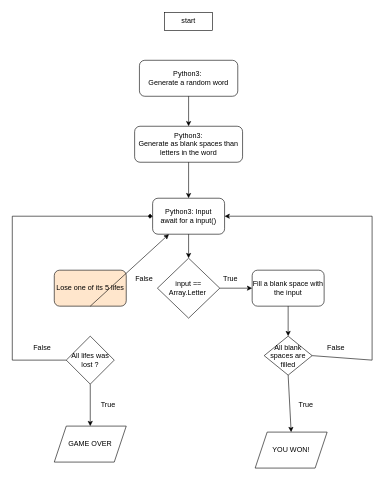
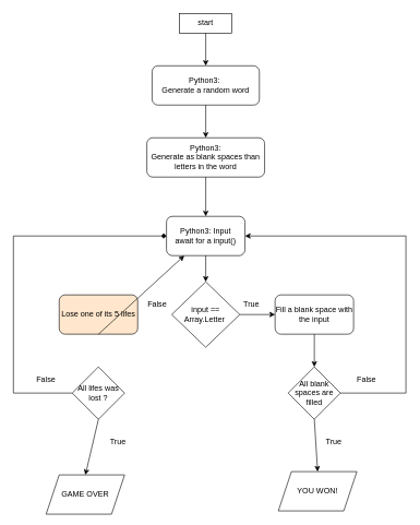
+ <mxCell id="5" value="" style="endArrow=classic;html=1;rounded=0;exitX=0.5;exitY=1;exitDx=0;exitDy=0;entryX=0.5;entryY=0;entryDx=0;entryDy=0;" edge="1" parent="1" source="2" target="3"><mxGeometry width="50" height="50" relative="1" as="geometry"><mxPoint x="330" y="400" as="sourcePoint" /><mxPoint x="380" y="350" as="targetPoint" /></mxGeometry></mxCell>
- <mxCell id="16" value="All blank spaces are filled" style="rhombus;whiteSpace=wrap;html=1;" vertex="1" parent="1"><mxGeometry x="440" y="560" width="80" height="65" as="geometry" /></mxCell>
+ <mxCell id="16" value="All blank spaces are filled" style="rhombus;whiteSpace=wrap;html=1;" vertex="1" parent="1"><mxGeometry x="440" y="560" width="80" height="80" as="geometry" /></mxCell>
- <mxCell id="22" value="GAME OVER" style="shape=parallelogram;perimeter=parallelogramPerimeter;whiteSpace=wrap;html=1;fixedSize=1;" vertex="1" parent="1"><mxGeometry x="90" y="710" width="120" height="60" as="geometry" /></mxCell>
+ <mxCell id="22" value="GAME OVER" style="shape=parallelogram;perimeter=parallelogramPerimeter;whiteSpace=wrap;html=1;fixedSize=1;" vertex="1" parent="1"><mxGeometry x="70" y="725" width="120" height="60" as="geometry" /></mxCell>
